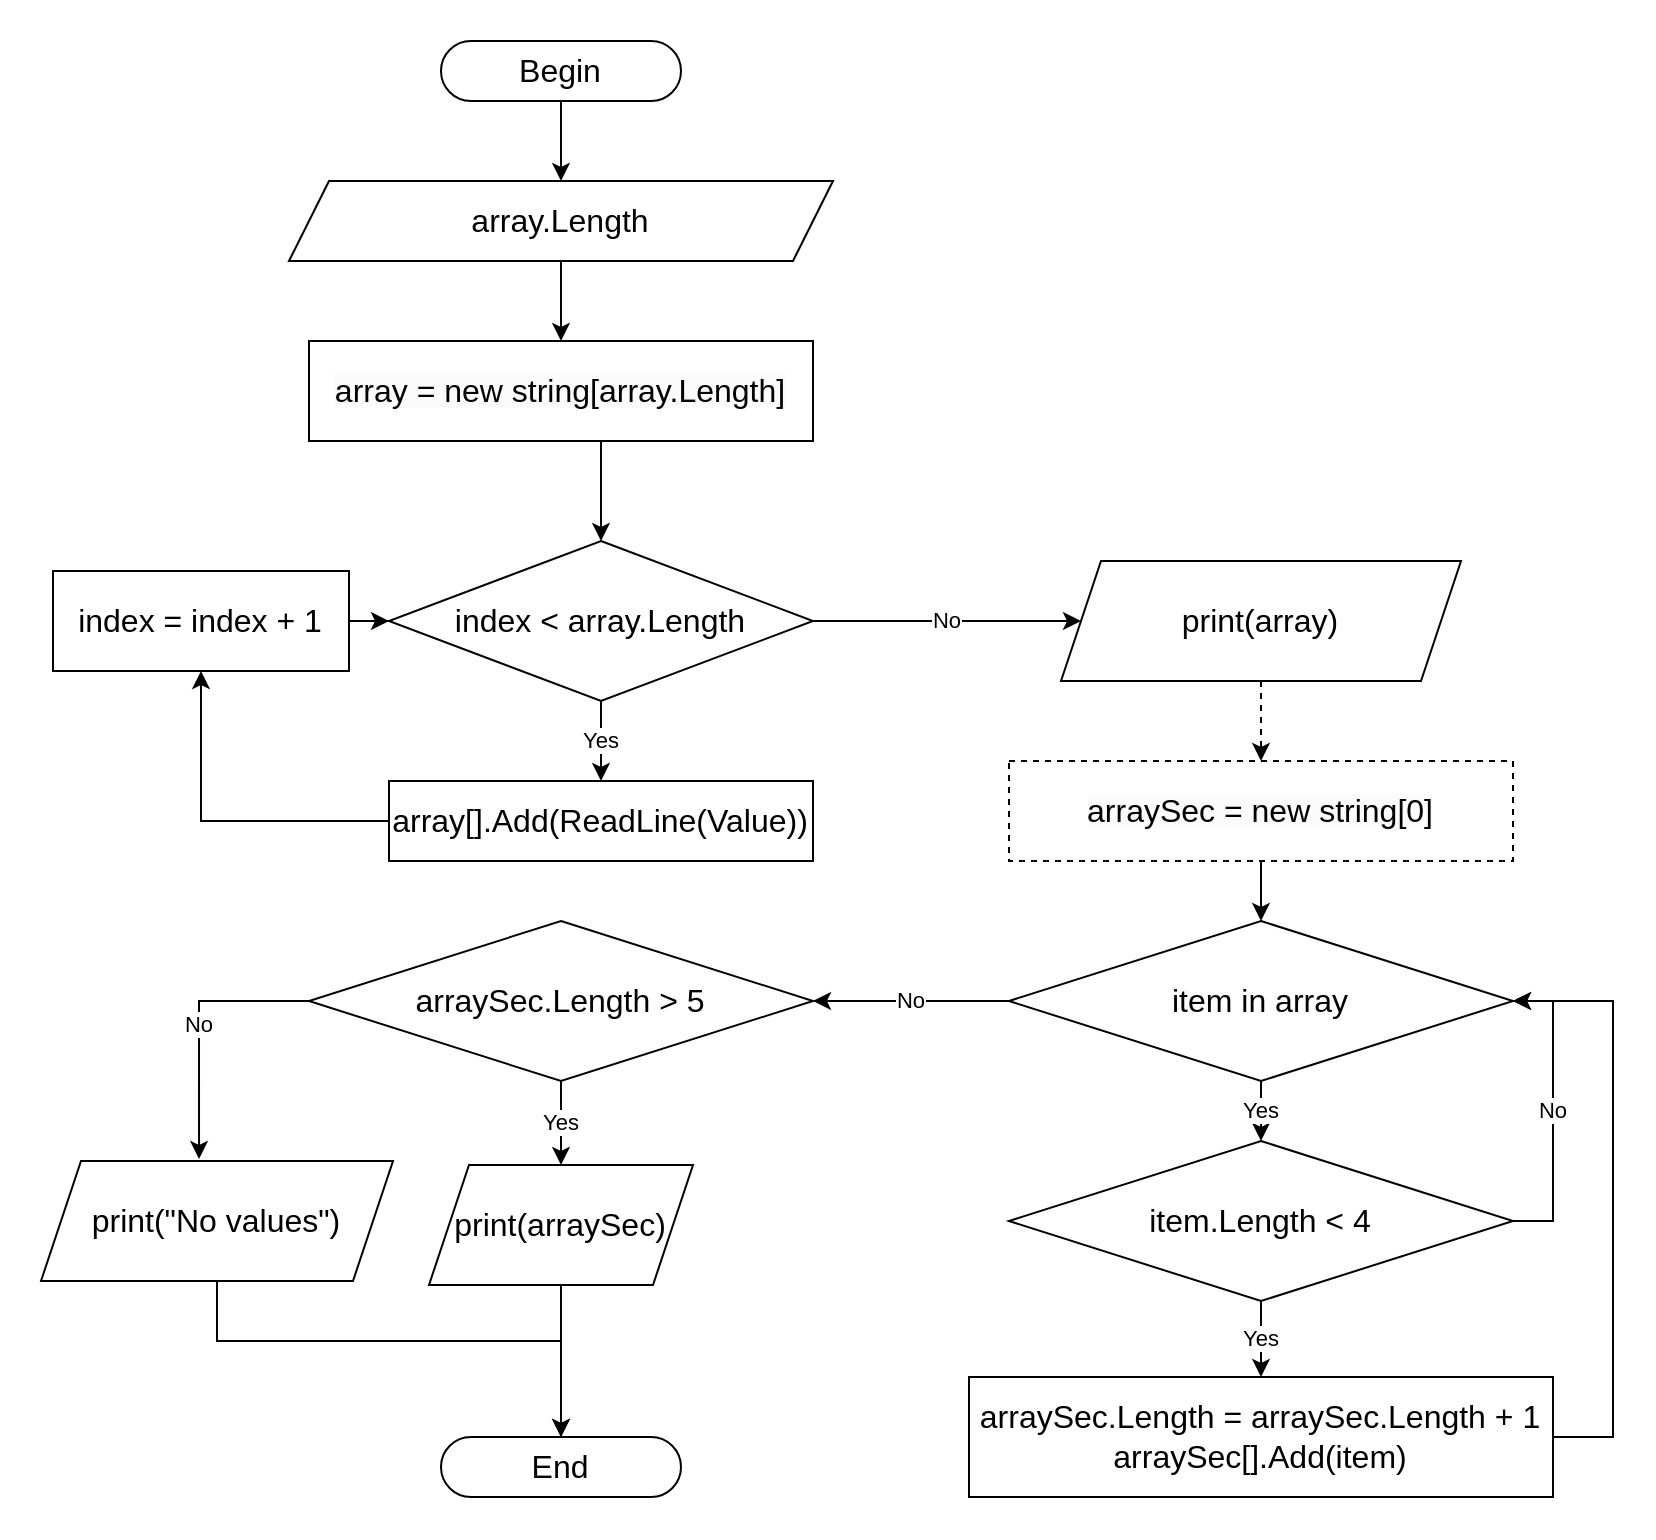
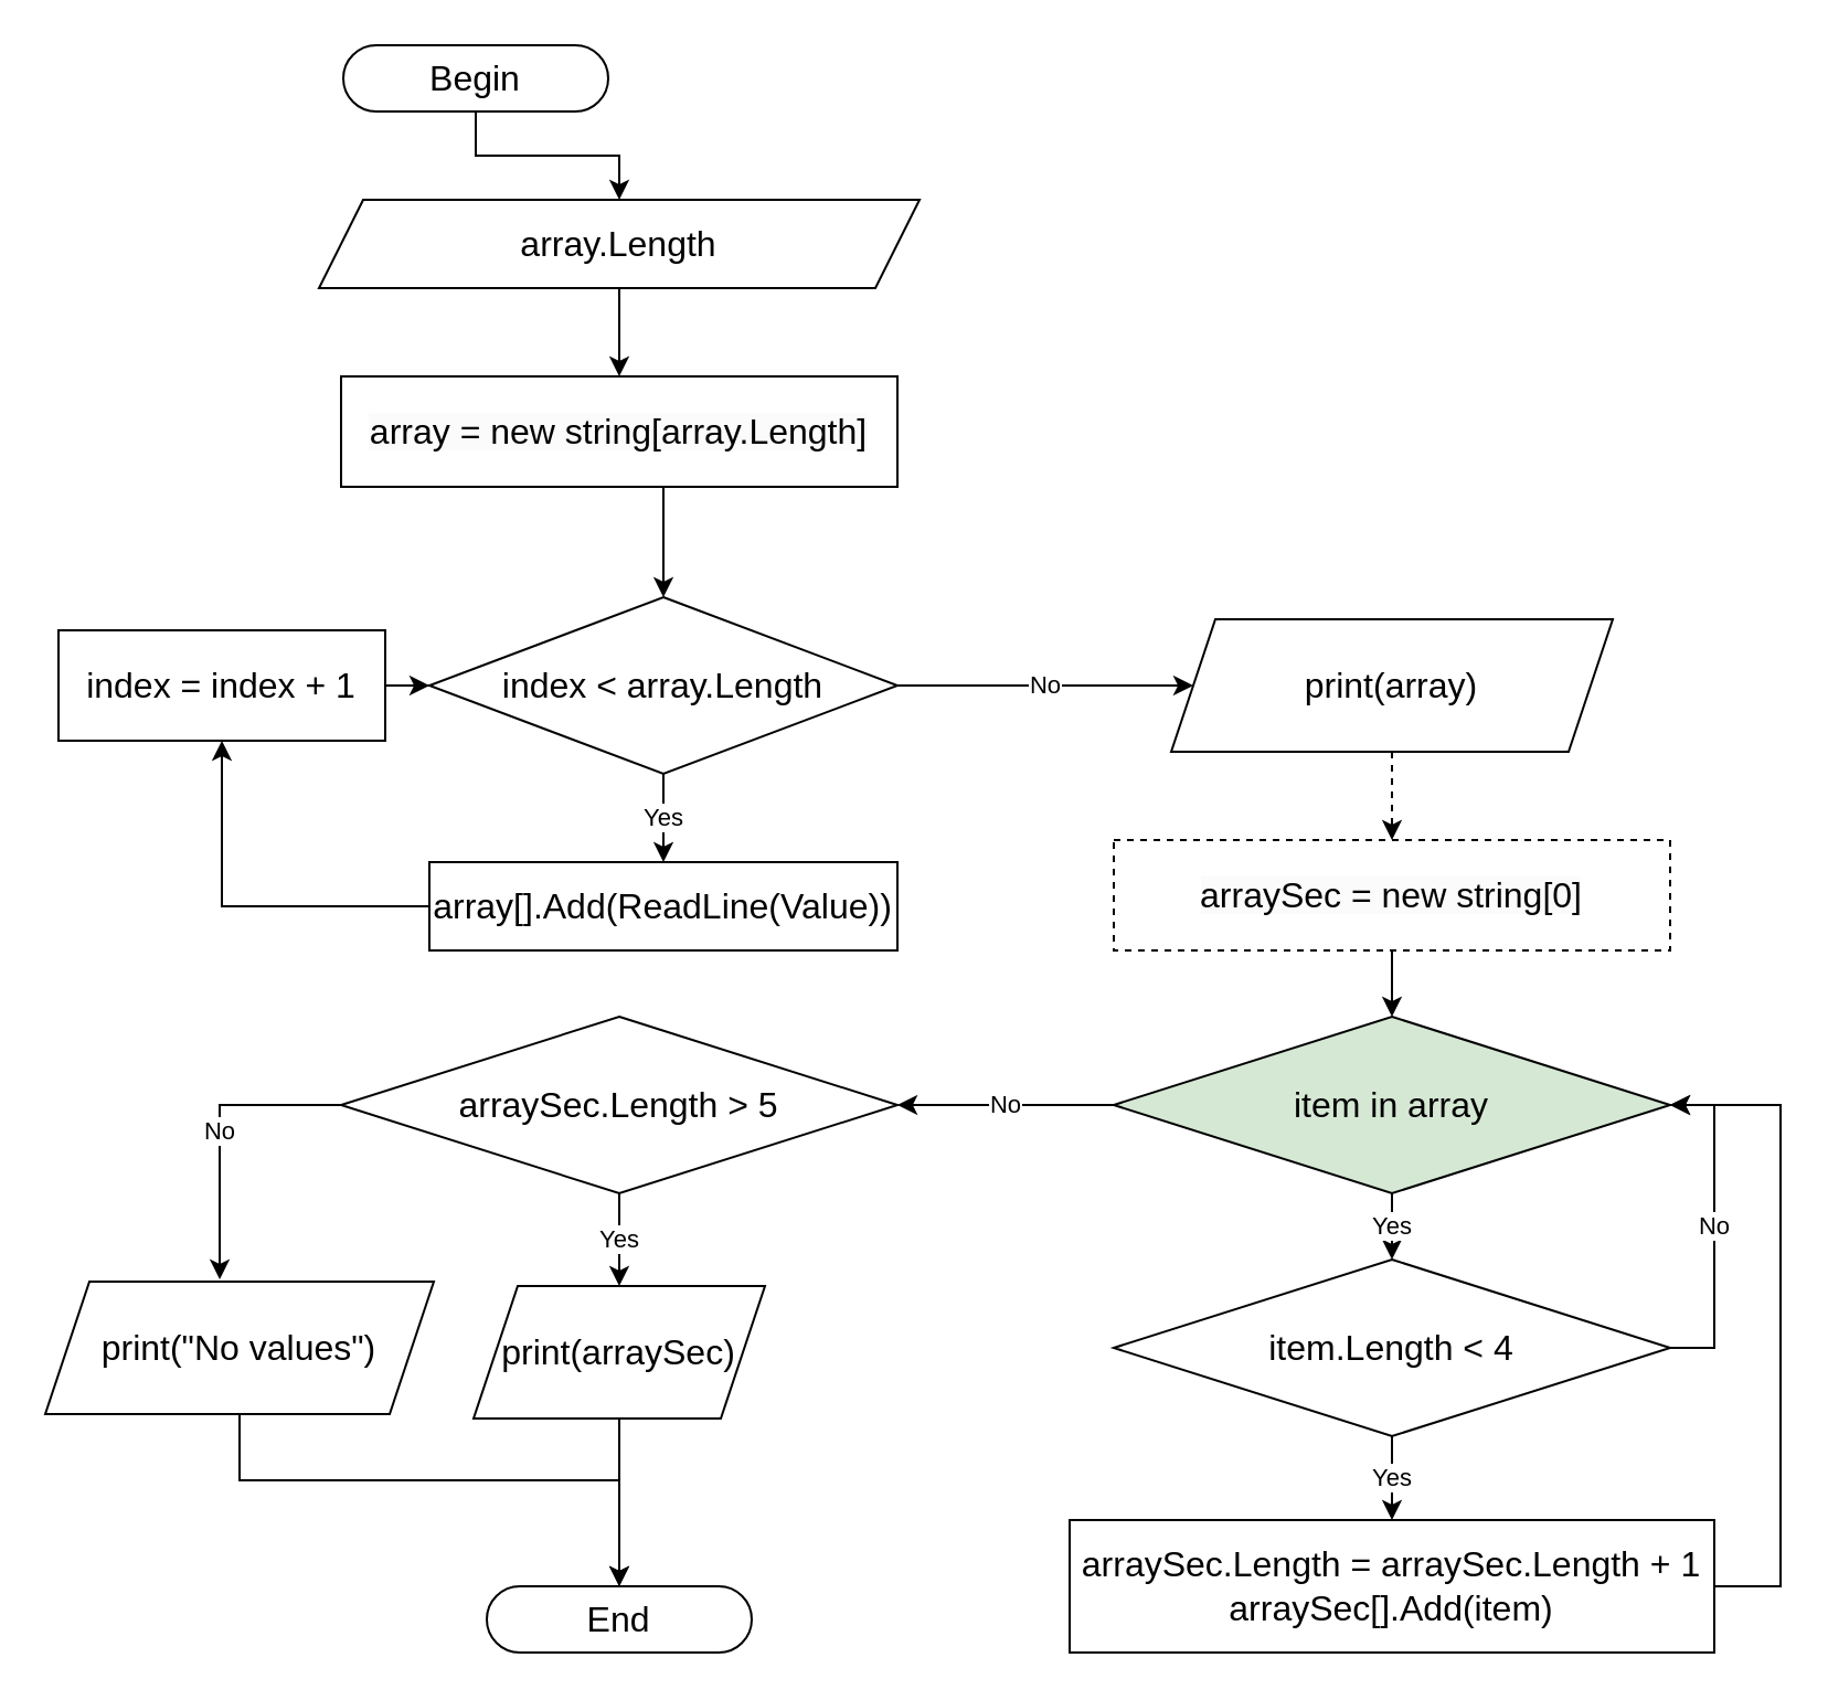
- <mxCell id="3" value="&lt;p style=&quot;font-size: 16px;&quot;&gt;Begin&lt;/p&gt;" style="rounded=1;whiteSpace=wrap;html=1;arcSize=50;fontSize=16;" parent="1" vertex="1"><mxGeometry x="220" y="20" width="120" height="30" as="geometry" /></mxCell>
+ <mxCell id="3" value="&lt;p style=&quot;font-size: 16px;&quot;&gt;Begin&lt;/p&gt;" style="rounded=1;whiteSpace=wrap;html=1;arcSize=50;fontSize=16;" parent="1" vertex="1"><mxGeometry x="155" y="20" width="120" height="30" as="geometry" /></mxCell>
- <mxCell id="18" value="item in array" style="rhombus;whiteSpace=wrap;html=1;fontSize=16;" parent="1" vertex="1"><mxGeometry x="504" y="460" width="252" height="80" as="geometry" /></mxCell>
+ <mxCell id="18" value="item in array" style="rhombus;whiteSpace=wrap;html=1;fontSize=16;fillColor=#d5e8d4;" parent="1" vertex="1"><mxGeometry x="504" y="460" width="252" height="80" as="geometry" /></mxCell>
